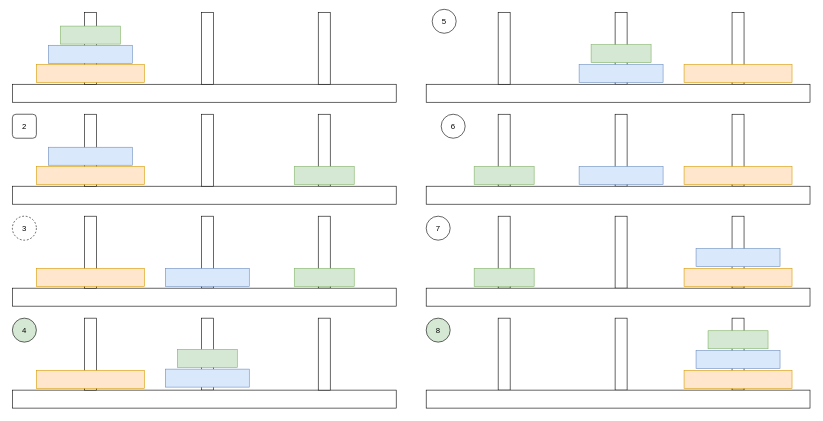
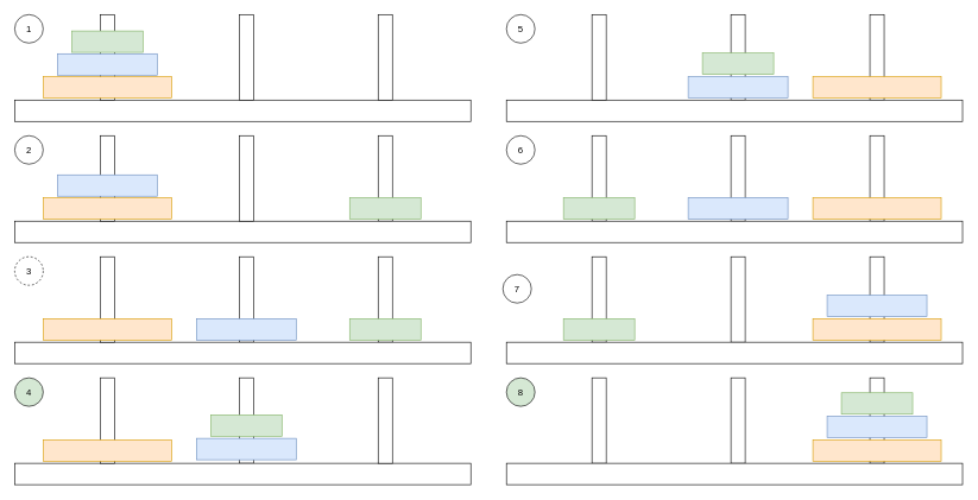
- <mxCell id="59" value="5" style="ellipse;whiteSpace=wrap;html=1;aspect=fixed;fontSize=13;" vertex="1" parent="1"><mxGeometry x="720" y="15" width="40" height="40" as="geometry" /></mxCell>
+ <mxCell id="59" value="5" style="ellipse;whiteSpace=wrap;html=1;aspect=fixed;fontSize=13;" vertex="1" parent="1"><mxGeometry x="710" y="20" width="40" height="40" as="geometry" /></mxCell>
+ <mxCell id="58" value="1" style="ellipse;whiteSpace=wrap;html=1;aspect=fixed;fontSize=13;" vertex="1" parent="1"><mxGeometry x="20" y="20" width="40" height="40" as="geometry" /></mxCell>
- <mxCell id="60" value="2" style="whiteSpace=wrap;html=1;aspect=fixed;fontSize=13;rounded=1;" vertex="1" parent="1"><mxGeometry x="20" y="190" width="40" height="40" as="geometry" /></mxCell>
+ <mxCell id="60" value="2" style="ellipse;whiteSpace=wrap;html=1;aspect=fixed;fontSize=13;" vertex="1" parent="1"><mxGeometry x="20" y="190" width="40" height="40" as="geometry" /></mxCell>
- <mxCell id="61" value="6" style="ellipse;whiteSpace=wrap;html=1;aspect=fixed;fontSize=13;" vertex="1" parent="1"><mxGeometry x="735" y="190" width="40" height="40" as="geometry" /></mxCell>
+ <mxCell id="61" value="6" style="ellipse;whiteSpace=wrap;html=1;aspect=fixed;fontSize=13;" vertex="1" parent="1"><mxGeometry x="710" y="190" width="40" height="40" as="geometry" /></mxCell>
- <mxCell id="64" value="7" style="ellipse;whiteSpace=wrap;html=1;aspect=fixed;fontSize=13;" vertex="1" parent="1"><mxGeometry x="710" y="360" width="40" height="40" as="geometry" /></mxCell>
+ <mxCell id="64" value="7" style="ellipse;whiteSpace=wrap;html=1;aspect=fixed;fontSize=13;" vertex="1" parent="1"><mxGeometry x="705" y="385" width="40" height="40" as="geometry" /></mxCell>
